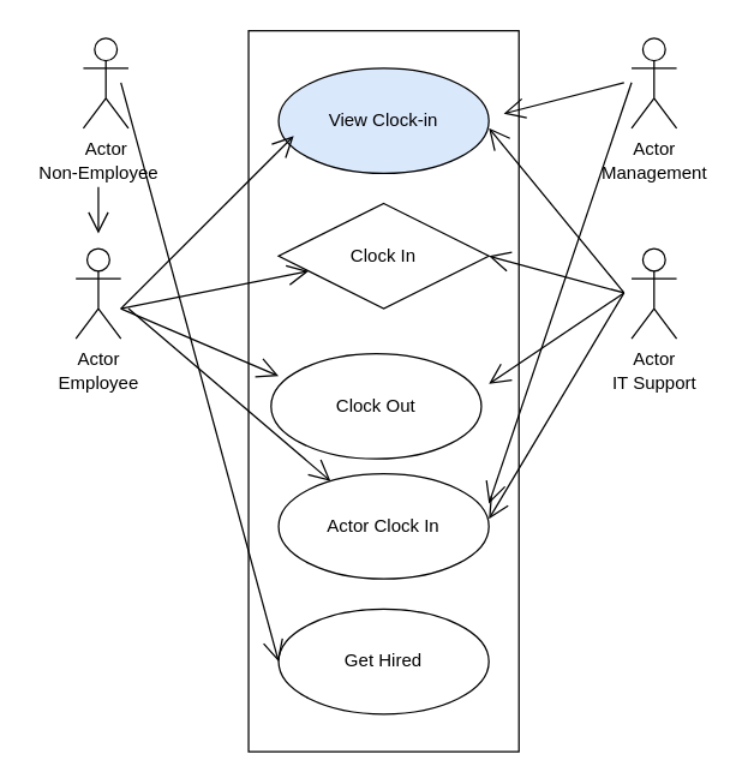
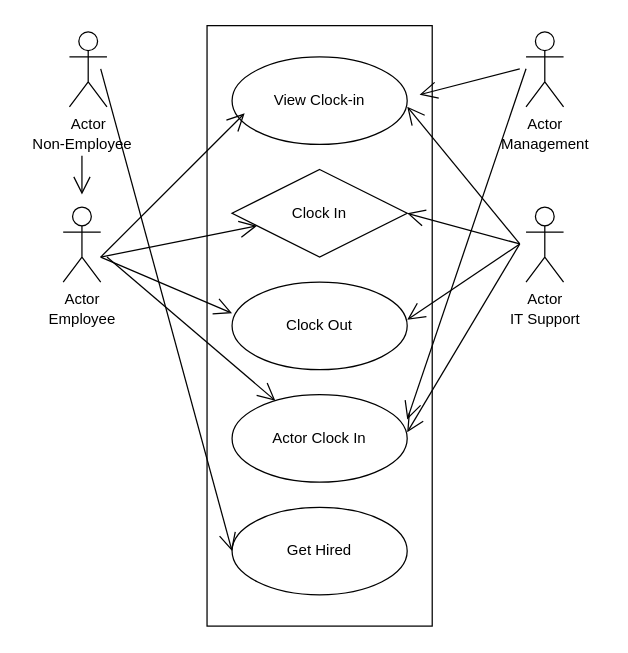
- <mxCell id="7" value="View Clock-in" style="ellipse;whiteSpace=wrap;html=1;fillColor=#dae8fc;" vertex="1" parent="1"><mxGeometry x="185" y="45" width="140" height="70" as="geometry" /></mxCell>
+ <mxCell id="7" value="View Clock-in" style="ellipse;whiteSpace=wrap;html=1;" vertex="1" parent="1"><mxGeometry x="185" y="45" width="140" height="70" as="geometry" /></mxCell>
- <mxCell id="9" value="Clock Out" style="ellipse;whiteSpace=wrap;html=1;" vertex="1" parent="1"><mxGeometry x="180" y="235" width="140" height="70" as="geometry" /></mxCell>
+ <mxCell id="9" value="Clock Out" style="ellipse;whiteSpace=wrap;html=1;" vertex="1" parent="1"><mxGeometry x="185" y="225" width="140" height="70" as="geometry" /></mxCell>
